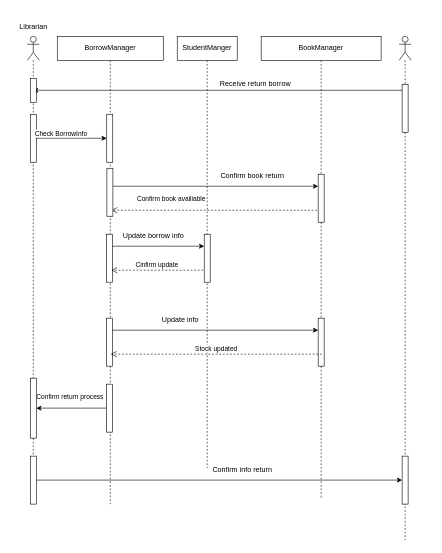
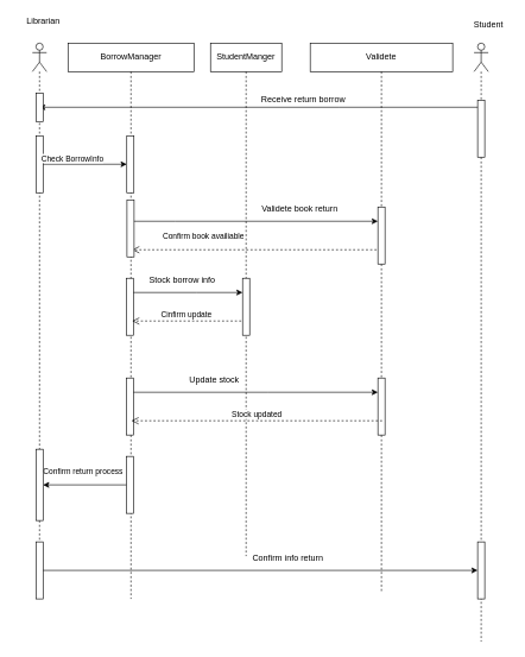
+ <mxCell id="23" value="Student" style="text;html=1;align=center;verticalAlign=middle;resizable=0;points=[];autosize=1;strokeColor=none;fillColor=none;" parent="1" vertex="1"><mxGeometry x="655" width="60" height="30" as="geometry" y="20" /></mxCell>
- <mxCell id="19" value="Librarian" style="text;html=1;align=center;verticalAlign=middle;resizable=0;points=[];autosize=1;strokeColor=none;fillColor=none;" parent="1" vertex="1"><mxGeometry x="20" y="30" width="70" height="30" as="geometry" /></mxCell>
+ <mxCell id="19" value="Librarian" style="text;html=1;align=center;verticalAlign=middle;resizable=0;points=[];autosize=1;strokeColor=none;fillColor=none;" parent="1" vertex="1"><mxGeometry x="25" y="15" width="70" height="30" as="geometry" /></mxCell>
- <mxCell id="12" value="BookManager" style="shape=umlLifeline;perimeter=lifelinePerimeter;whiteSpace=wrap;html=1;container=1;dropTarget=0;collapsible=0;recursiveResize=0;outlineConnect=0;portConstraint=eastwest;newEdgeStyle={&quot;edgeStyle&quot;:&quot;elbowEdgeStyle&quot;,&quot;elbow&quot;:&quot;vertical&quot;,&quot;curved&quot;:0,&quot;rounded&quot;:0};" parent="1" vertex="1"><mxGeometry x="435" y="60" width="200" height="770" as="geometry" /></mxCell>
+ <mxCell id="12" value="Validete" style="shape=umlLifeline;perimeter=lifelinePerimeter;whiteSpace=wrap;html=1;container=1;dropTarget=0;collapsible=0;recursiveResize=0;outlineConnect=0;portConstraint=eastwest;newEdgeStyle={&quot;edgeStyle&quot;:&quot;elbowEdgeStyle&quot;,&quot;elbow&quot;:&quot;vertical&quot;,&quot;curved&quot;:0,&quot;rounded&quot;:0};" parent="1" vertex="1"><mxGeometry x="435" y="60" width="200" height="770" as="geometry" /></mxCell>
- <mxCell id="28" value="Confirm book return" style="text;html=1;align=center;verticalAlign=middle;resizable=0;points=[];autosize=1;strokeColor=none;fillColor=none;" parent="1" vertex="1"><mxGeometry x="355" y="278" width="130" height="30" as="geometry" /></mxCell>
+ <mxCell id="28" value="Validete book return" style="text;html=1;align=center;verticalAlign=middle;resizable=0;points=[];autosize=1;strokeColor=none;fillColor=none;" parent="1" vertex="1"><mxGeometry x="355" y="278" width="130" height="30" as="geometry" /></mxCell>
- <mxCell id="30" value="Update borrow info" style="text;html=1;align=center;verticalAlign=middle;resizable=0;points=[];autosize=1;strokeColor=none;fillColor=none;" parent="1" vertex="1"><mxGeometry x="195" y="378" width="120" height="30" as="geometry" /></mxCell>
+ <mxCell id="30" value="Stock borrow info" style="text;html=1;align=center;verticalAlign=middle;resizable=0;points=[];autosize=1;strokeColor=none;fillColor=none;" parent="1" vertex="1"><mxGeometry x="195" y="378" width="120" height="30" as="geometry" /></mxCell>
- <mxCell id="34" value="Update info" style="text;html=1;align=center;verticalAlign=middle;resizable=0;points=[];autosize=1;strokeColor=none;fillColor=none;" parent="1" vertex="1"><mxGeometry x="255" y="518" width="90" height="30" as="geometry" /></mxCell>
+ <mxCell id="34" value="Update stock" style="text;html=1;align=center;verticalAlign=middle;resizable=0;points=[];autosize=1;strokeColor=none;fillColor=none;" parent="1" vertex="1"><mxGeometry x="255" y="518" width="90" height="30" as="geometry" /></mxCell>
